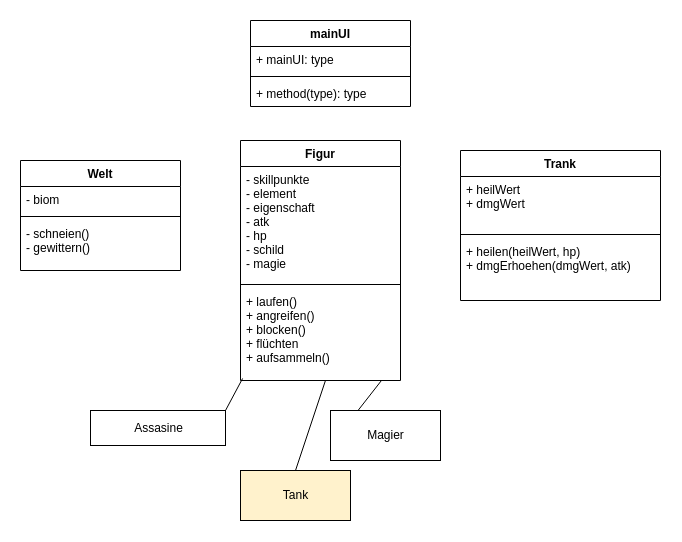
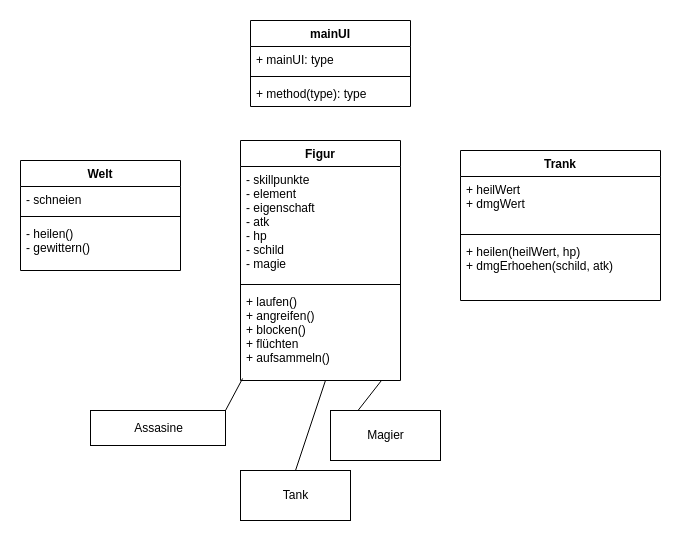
- <mxCell id="11" value="- biom" style="text;strokeColor=none;fillColor=none;align=left;verticalAlign=top;spacingLeft=4;spacingRight=4;overflow=hidden;rotatable=0;points=[[0,0.5],[1,0.5]];portConstraint=eastwest;" parent="10" vertex="1"><mxGeometry y="26" width="160" height="26" as="geometry" /></mxCell>
+ <mxCell id="11" value="- schneien" style="text;strokeColor=none;fillColor=none;align=left;verticalAlign=top;spacingLeft=4;spacingRight=4;overflow=hidden;rotatable=0;points=[[0,0.5],[1,0.5]];portConstraint=eastwest;" parent="10" vertex="1"><mxGeometry y="26" width="160" height="26" as="geometry" /></mxCell>
- <mxCell id="13" value="- schneien()&#10;- gewittern()" style="text;strokeColor=none;fillColor=none;align=left;verticalAlign=top;spacingLeft=4;spacingRight=4;overflow=hidden;rotatable=0;points=[[0,0.5],[1,0.5]];portConstraint=eastwest;" parent="10" vertex="1"><mxGeometry y="60" width="160" height="50" as="geometry" /></mxCell>
+ <mxCell id="13" value="- heilen()&#10;- gewittern()" style="text;strokeColor=none;fillColor=none;align=left;verticalAlign=top;spacingLeft=4;spacingRight=4;overflow=hidden;rotatable=0;points=[[0,0.5],[1,0.5]];portConstraint=eastwest;" parent="10" vertex="1"><mxGeometry y="60" width="160" height="50" as="geometry" /></mxCell>
- <mxCell id="17" value="+ heilen(heilWert, hp)&#10;+ dmgErhoehen(dmgWert, atk)" style="text;strokeColor=none;fillColor=none;align=left;verticalAlign=top;spacingLeft=4;spacingRight=4;overflow=hidden;rotatable=0;points=[[0,0.5],[1,0.5]];portConstraint=eastwest;" parent="14" vertex="1"><mxGeometry y="88" width="200" height="62" as="geometry" /></mxCell>
+ <mxCell id="17" value="+ heilen(heilWert, hp)&#10;+ dmgErhoehen(schild, atk)" style="text;strokeColor=none;fillColor=none;align=left;verticalAlign=top;spacingLeft=4;spacingRight=4;overflow=hidden;rotatable=0;points=[[0,0.5],[1,0.5]];portConstraint=eastwest;" parent="14" vertex="1"><mxGeometry y="88" width="200" height="62" as="geometry" /></mxCell>
- <mxCell id="21" value="Tank" style="html=1;fillColor=#fff2cc;" vertex="1" parent="1"><mxGeometry x="240" y="470" width="110" height="50" as="geometry" /></mxCell>
+ <mxCell id="21" value="Tank" style="html=1;" vertex="1" parent="1"><mxGeometry x="240" y="470" width="110" height="50" as="geometry" /></mxCell>
